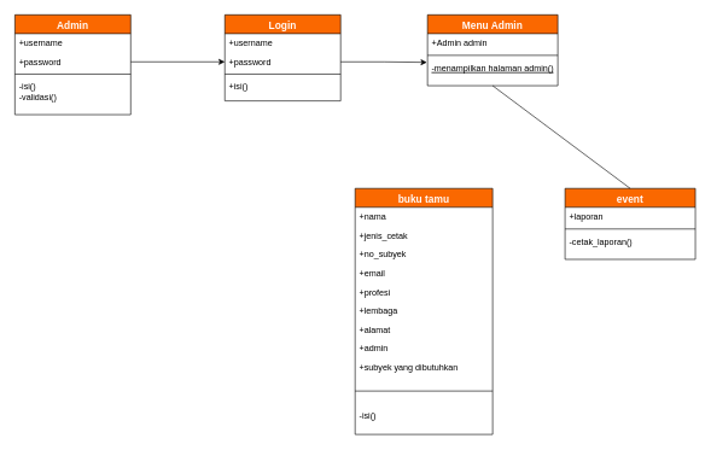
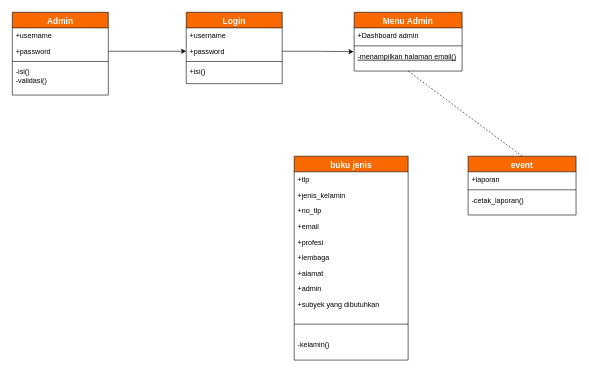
- <mxCell id="8" value="+Admin admin" style="text;align=left;verticalAlign=top;spacingLeft=4;spacingRight=4;overflow=hidden;rotatable=0;points=[[0,0.5],[1,0.5]];portConstraint=eastwest;" parent="7" vertex="1"><mxGeometry y="26" width="180" height="26" as="geometry" /></mxCell>
+ <mxCell id="8" value="+Dashboard admin" style="text;align=left;verticalAlign=top;spacingLeft=4;spacingRight=4;overflow=hidden;rotatable=0;points=[[0,0.5],[1,0.5]];portConstraint=eastwest;" parent="7" vertex="1"><mxGeometry y="26" width="180" height="26" as="geometry" /></mxCell>
- <mxCell id="10" value="-menampilkan halaman admin()" style="text;align=left;verticalAlign=top;spacingLeft=4;spacingRight=4;overflow=hidden;rotatable=0;points=[[0,0.5],[1,0.5]];portConstraint=eastwest;fontStyle=4" parent="7" vertex="1"><mxGeometry y="60" width="180" height="26" as="geometry" /></mxCell>
+ <mxCell id="10" value="-menampilkan halaman email()" style="text;align=left;verticalAlign=top;spacingLeft=4;spacingRight=4;overflow=hidden;rotatable=0;points=[[0,0.5],[1,0.5]];portConstraint=eastwest;fontStyle=4" parent="7" vertex="1"><mxGeometry y="60" width="180" height="26" as="geometry" /></mxCell>
- <mxCell id="34" value="" style="endArrow=none;html=1;rounded=0;strokeColor=default;entryX=0.5;entryY=1;entryDx=0;entryDy=0;exitX=0.5;exitY=0;exitDx=0;exitDy=0;" parent="1" source="28" target="7" edge="1"><mxGeometry width="50" height="50" relative="1" as="geometry"><mxPoint x="840" y="220" as="sourcePoint" /><mxPoint x="690" y="128" as="targetPoint" /></mxGeometry></mxCell>
+ <mxCell id="34" value="" style="endArrow=none;html=1;rounded=0;strokeColor=default;entryX=0.5;entryY=1;entryDx=0;entryDy=0;exitX=0.5;exitY=0;exitDx=0;exitDy=0;dashed=1;" parent="1" source="28" target="7" edge="1"><mxGeometry width="50" height="50" relative="1" as="geometry"><mxPoint x="840" y="220" as="sourcePoint" /><mxPoint x="690" y="128" as="targetPoint" /></mxGeometry></mxCell>
- <mxCell id="11" value="buku tamu" style="swimlane;fontStyle=1;align=center;verticalAlign=top;childLayout=stackLayout;horizontal=1;startSize=26;horizontalStack=0;resizeParent=1;resizeLast=0;collapsible=1;marginBottom=0;rounded=0;shadow=0;strokeWidth=1;fillColor=#FA6800;fontColor=#FFFBFA;fontSize=14;" parent="1" vertex="1"><mxGeometry x="490" y="260" width="190" height="340" as="geometry"><mxRectangle x="340" y="380" width="170" height="26" as="alternateBounds" /></mxGeometry></mxCell>
+ <mxCell id="11" value="buku jenis" style="swimlane;fontStyle=1;align=center;verticalAlign=top;childLayout=stackLayout;horizontal=1;startSize=26;horizontalStack=0;resizeParent=1;resizeLast=0;collapsible=1;marginBottom=0;rounded=0;shadow=0;strokeWidth=1;fillColor=#FA6800;fontColor=#FFFBFA;fontSize=14;" parent="1" vertex="1"><mxGeometry x="490" y="260" width="190" height="340" as="geometry"><mxRectangle x="340" y="380" width="170" height="26" as="alternateBounds" /></mxGeometry></mxCell>
- <mxCell id="12" value="+nama" style="text;align=left;verticalAlign=top;spacingLeft=4;spacingRight=4;overflow=hidden;rotatable=0;points=[[0,0.5],[1,0.5]];portConstraint=eastwest;" parent="11" vertex="1"><mxGeometry y="26" width="190" height="26" as="geometry" /></mxCell>
+ <mxCell id="12" value="+tlp" style="text;align=left;verticalAlign=top;spacingLeft=4;spacingRight=4;overflow=hidden;rotatable=0;points=[[0,0.5],[1,0.5]];portConstraint=eastwest;" parent="11" vertex="1"><mxGeometry y="26" width="190" height="26" as="geometry" /></mxCell>
- <mxCell id="13" value="+jenis_cetak" style="text;align=left;verticalAlign=top;spacingLeft=4;spacingRight=4;overflow=hidden;rotatable=0;points=[[0,0.5],[1,0.5]];portConstraint=eastwest;" parent="11" vertex="1"><mxGeometry y="52" width="190" height="26" as="geometry" /></mxCell>
+ <mxCell id="13" value="+jenis_kelamin" style="text;align=left;verticalAlign=top;spacingLeft=4;spacingRight=4;overflow=hidden;rotatable=0;points=[[0,0.5],[1,0.5]];portConstraint=eastwest;" parent="11" vertex="1"><mxGeometry y="52" width="190" height="26" as="geometry" /></mxCell>
- <mxCell id="14" value="+no_subyek" style="text;align=left;verticalAlign=top;spacingLeft=4;spacingRight=4;overflow=hidden;rotatable=0;points=[[0,0.5],[1,0.5]];portConstraint=eastwest;" parent="11" vertex="1"><mxGeometry y="78" width="190" height="26" as="geometry" /></mxCell>
+ <mxCell id="14" value="+no_tlp" style="text;align=left;verticalAlign=top;spacingLeft=4;spacingRight=4;overflow=hidden;rotatable=0;points=[[0,0.5],[1,0.5]];portConstraint=eastwest;" parent="11" vertex="1"><mxGeometry y="78" width="190" height="26" as="geometry" /></mxCell>
- <mxCell id="22" value="-isi()" style="text;align=left;verticalAlign=top;spacingLeft=4;spacingRight=4;overflow=hidden;rotatable=0;points=[[0,0.5],[1,0.5]];portConstraint=eastwest;" parent="11" vertex="1"><mxGeometry y="300" width="190" height="26" as="geometry" /></mxCell>
+ <mxCell id="22" value="-kelamin()" style="text;align=left;verticalAlign=top;spacingLeft=4;spacingRight=4;overflow=hidden;rotatable=0;points=[[0,0.5],[1,0.5]];portConstraint=eastwest;" parent="11" vertex="1"><mxGeometry y="300" width="190" height="26" as="geometry" /></mxCell>
